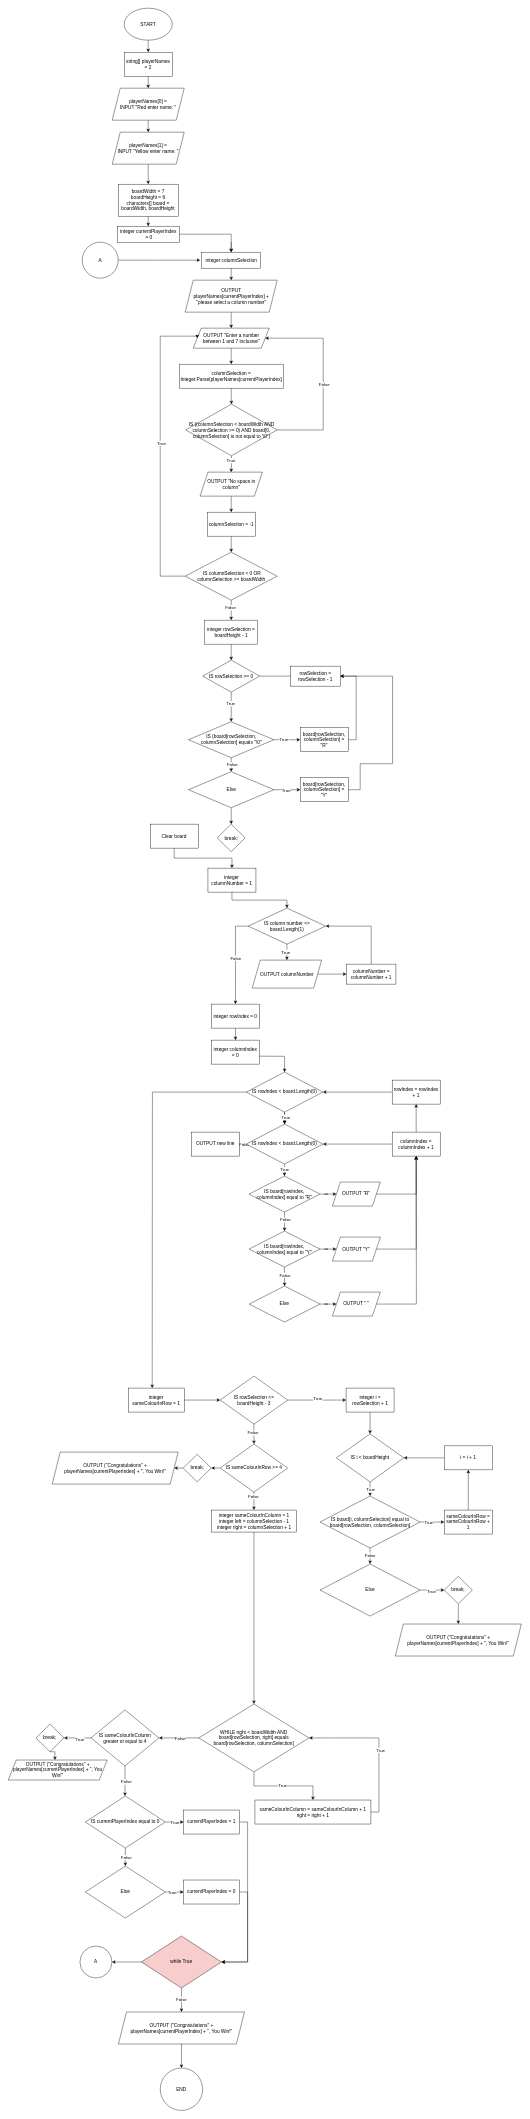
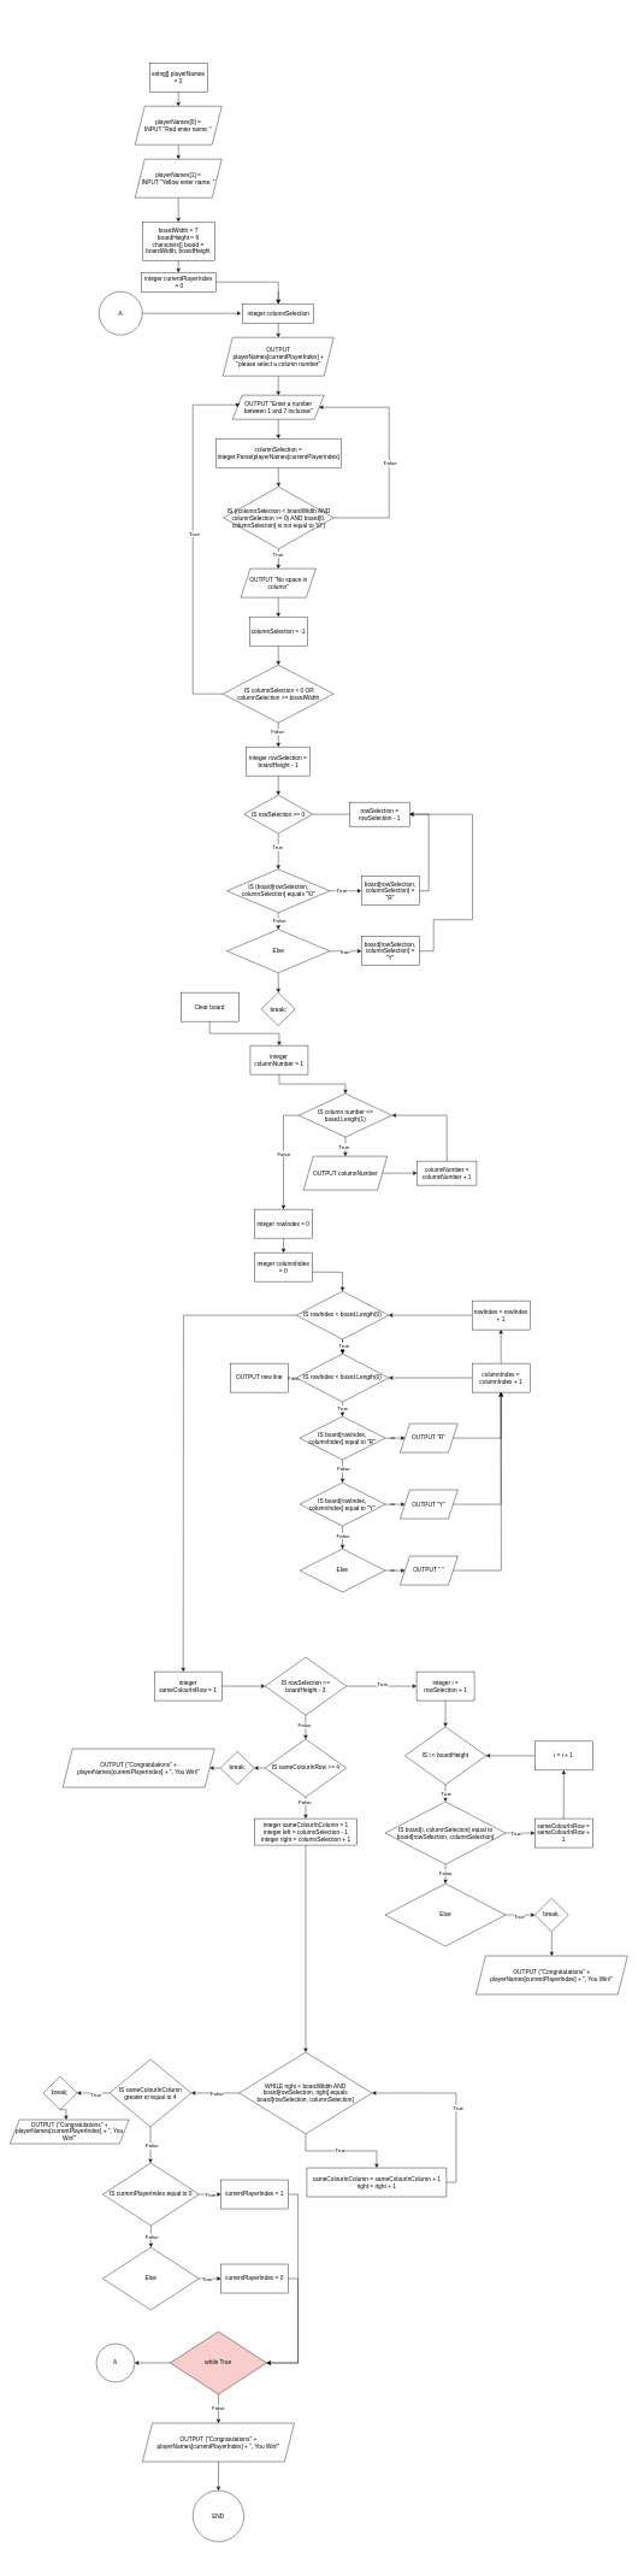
- <mxCell id="3" value="&lt;div&gt;START&lt;/div&gt;" style="ellipse;whiteSpace=wrap;html=1;labelBackgroundColor=none;" parent="1" vertex="1"><mxGeometry x="310" y="20" width="120" height="80" as="geometry" /></mxCell>
- <mxCell id="2" style="edgeStyle=orthogonalEdgeStyle;rounded=0;orthogonalLoop=1;jettySize=auto;html=1;exitX=0.5;exitY=1;exitDx=0;exitDy=0;entryX=0.5;entryY=0;entryDx=0;entryDy=0;" parent="1" source="3" target="7" edge="1"><mxGeometry relative="1" as="geometry" /></mxCell>
